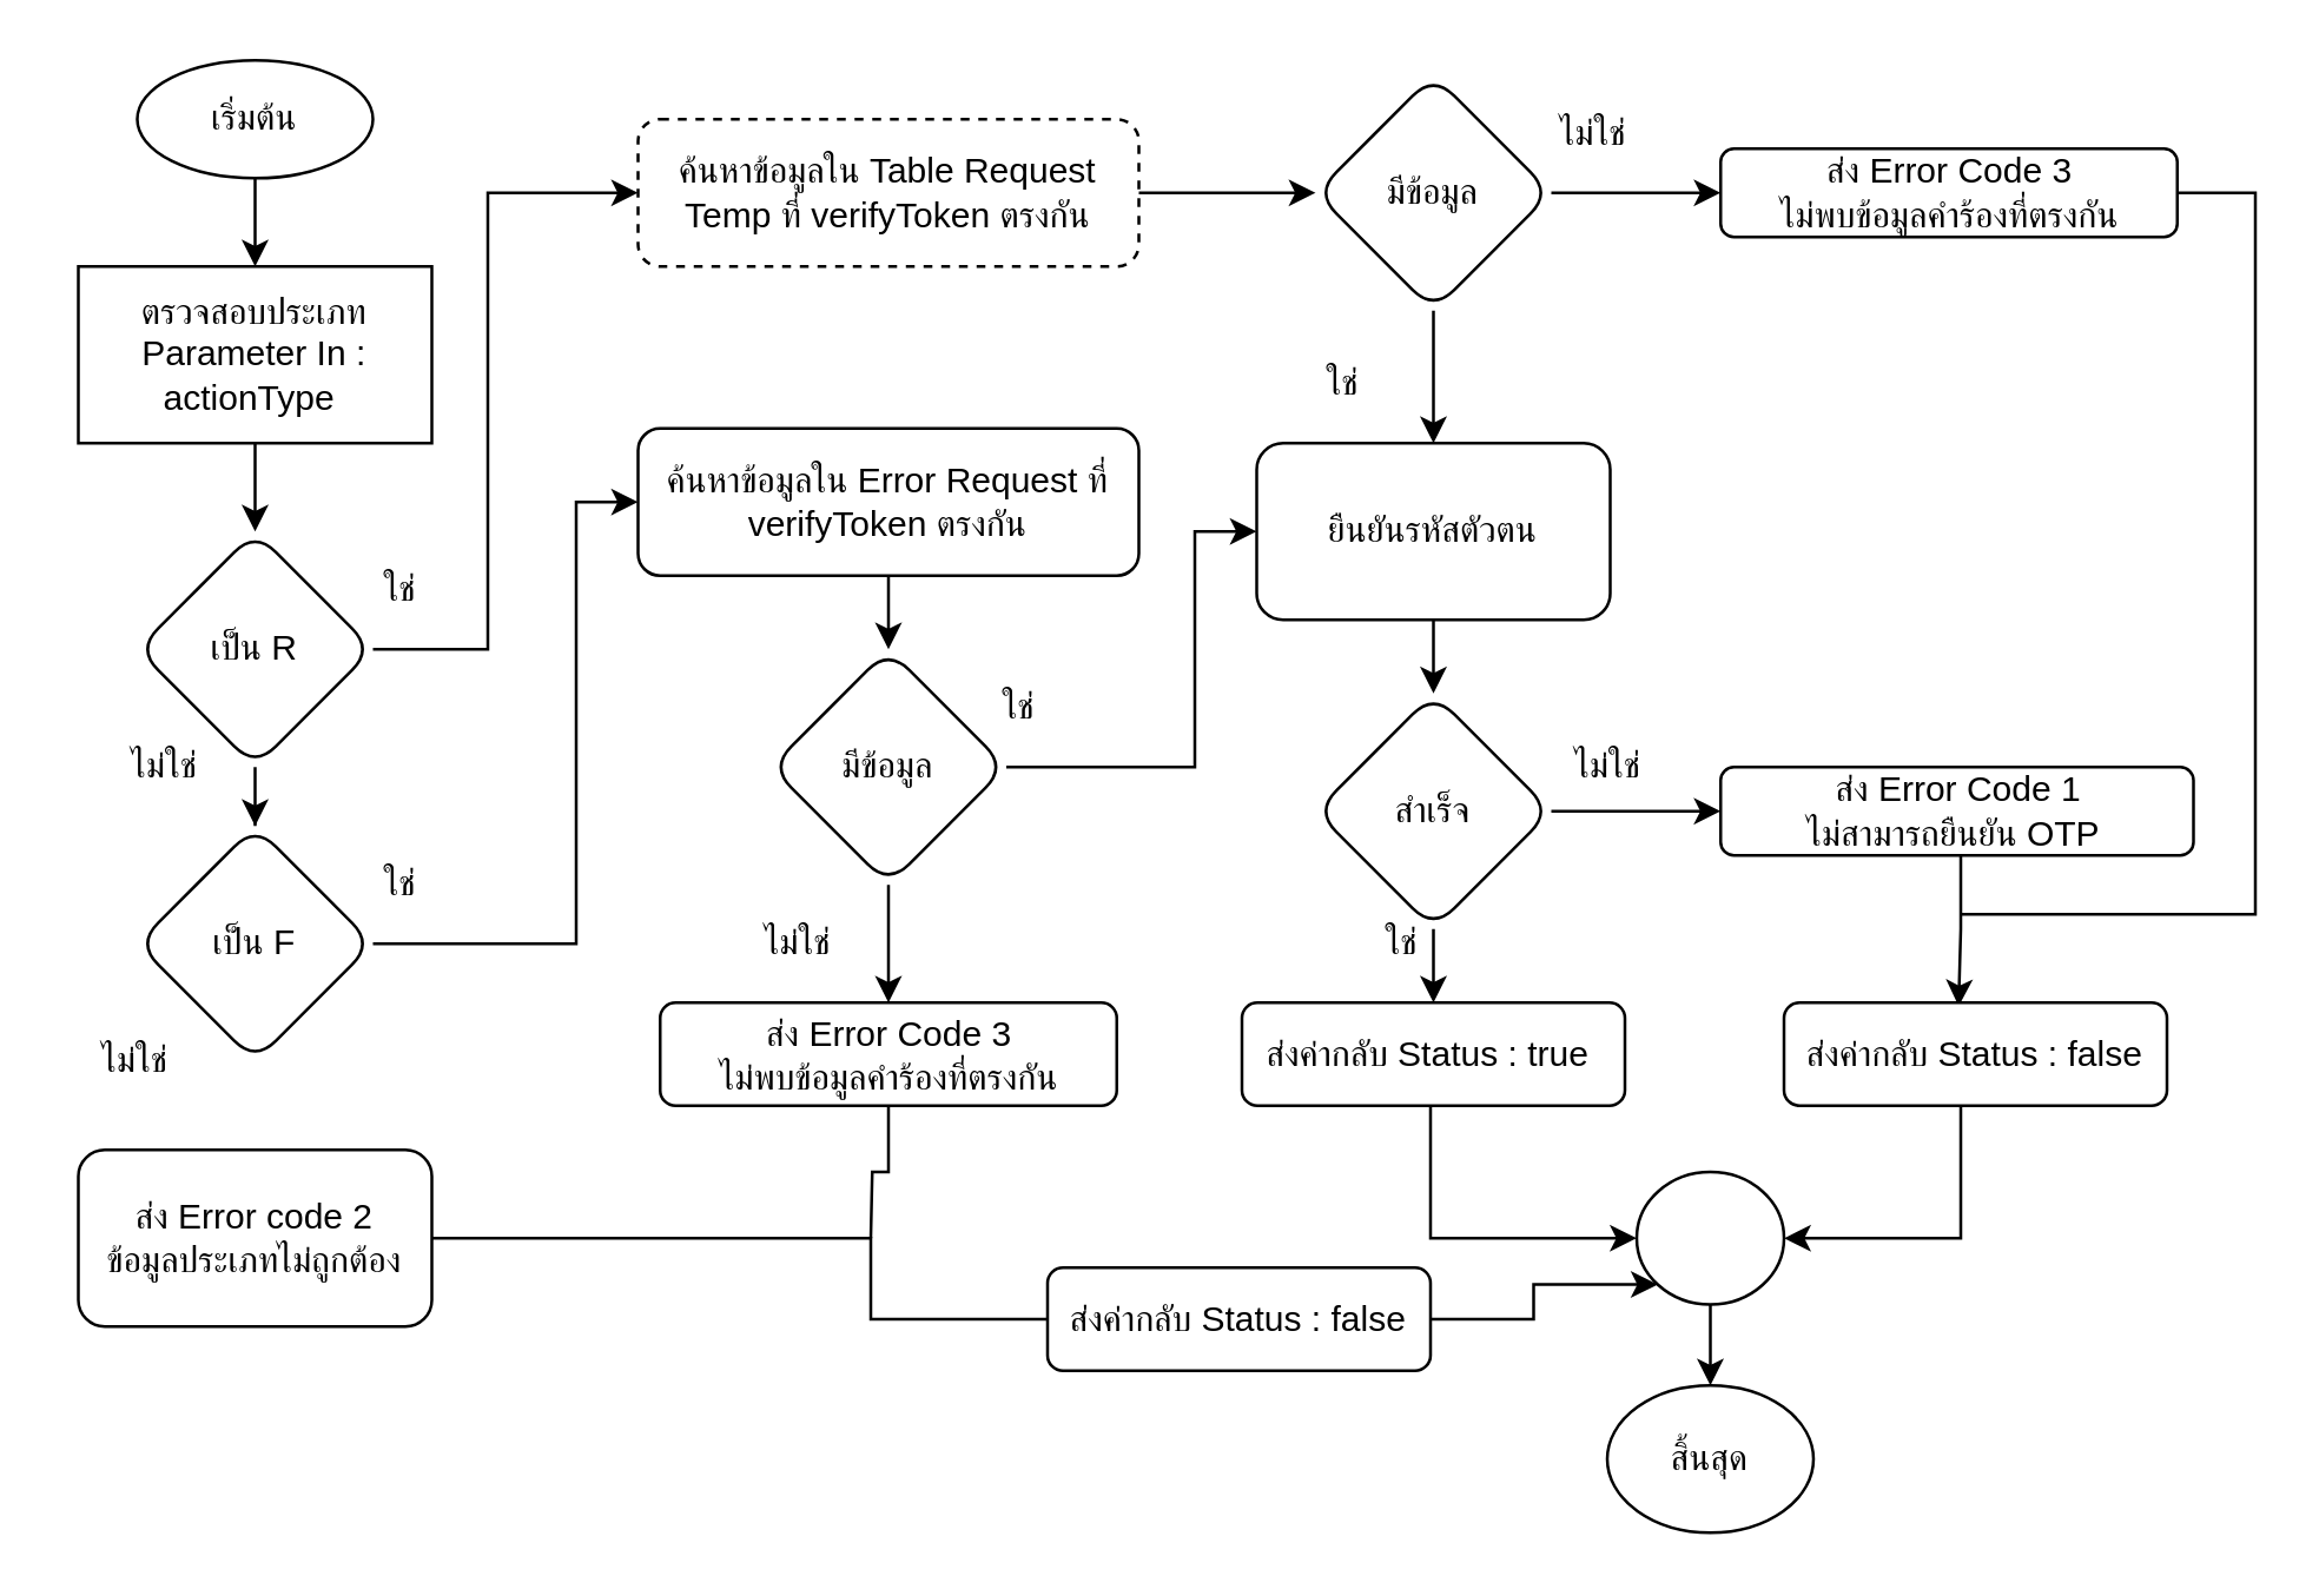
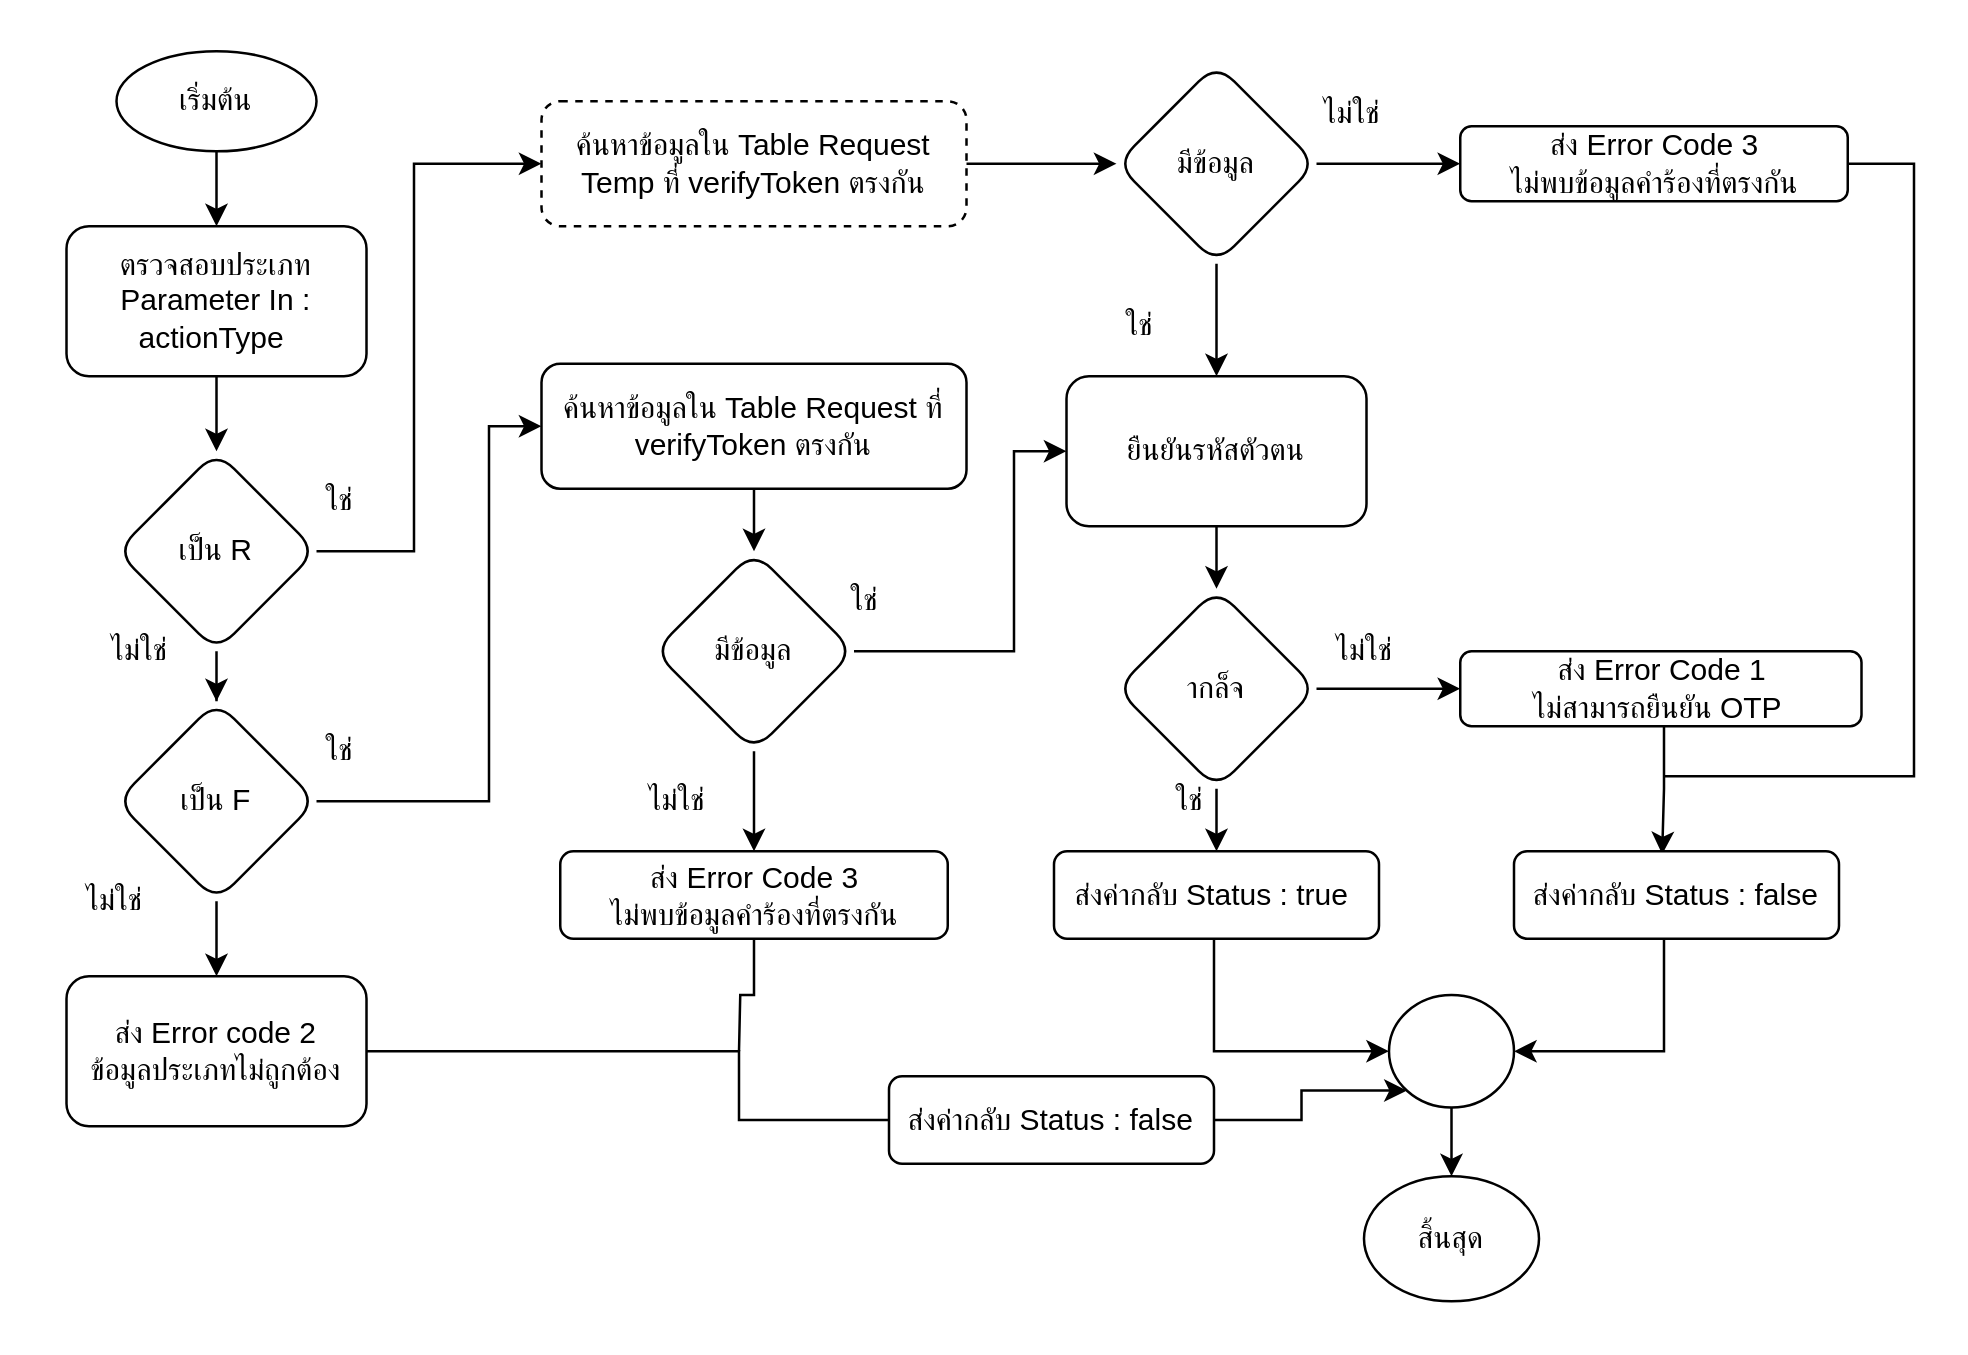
- <mxCell id="4" value="ตรวจสอบประเภท&lt;br&gt;Parameter In : actionType&amp;nbsp;" style="whiteSpace=wrap;html=1;rounded=0;" parent="1" vertex="1"><mxGeometry x="26" y="90" width="120" height="60" as="geometry" /></mxCell>
+ <mxCell id="4" value="ตรวจสอบประเภท&lt;br&gt;Parameter In : actionType&amp;nbsp;" style="rounded=1;whiteSpace=wrap;html=1;" parent="1" vertex="1"><mxGeometry x="26" y="90" width="120" height="60" as="geometry" /></mxCell>
- <mxCell id="39" value="ค้นหาข้อมูลใน Error Request ที่ verifyToken ตรงกัน" style="rounded=1;whiteSpace=wrap;html=1;" parent="1" vertex="1"><mxGeometry x="216" y="145" width="170" height="50" as="geometry" /></mxCell>
+ <mxCell id="39" value="ค้นหาข้อมูลใน Table Request ที่ verifyToken ตรงกัน" style="rounded=1;whiteSpace=wrap;html=1;" parent="1" vertex="1"><mxGeometry x="216" y="145" width="170" height="50" as="geometry" /></mxCell>
- <mxCell id="29" value="สำเร็จ" style="rhombus;whiteSpace=wrap;html=1;rounded=1;" parent="1" vertex="1"><mxGeometry x="446" y="235" width="80" height="80" as="geometry" /></mxCell>
+ <mxCell id="29" value="ากล็จ" style="rhombus;whiteSpace=wrap;html=1;rounded=1;" parent="1" vertex="1"><mxGeometry x="446" y="235" width="80" height="80" as="geometry" /></mxCell>
+ <mxCell id="15" value="" style="edgeStyle=orthogonalEdgeStyle;rounded=0;orthogonalLoop=1;jettySize=auto;html=1;" parent="1" source="16" target="20" edge="1"><mxGeometry relative="1" as="geometry" /></mxCell>
